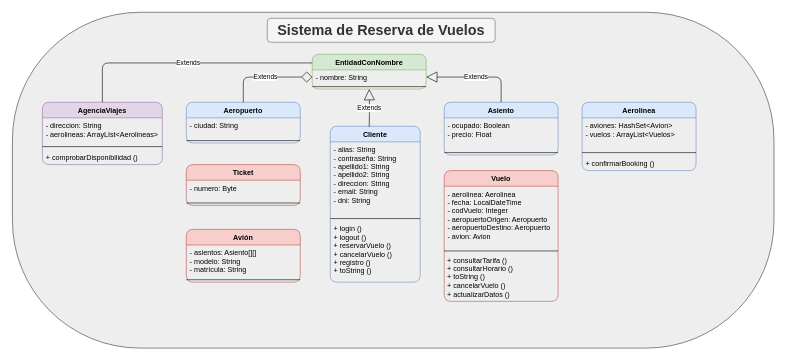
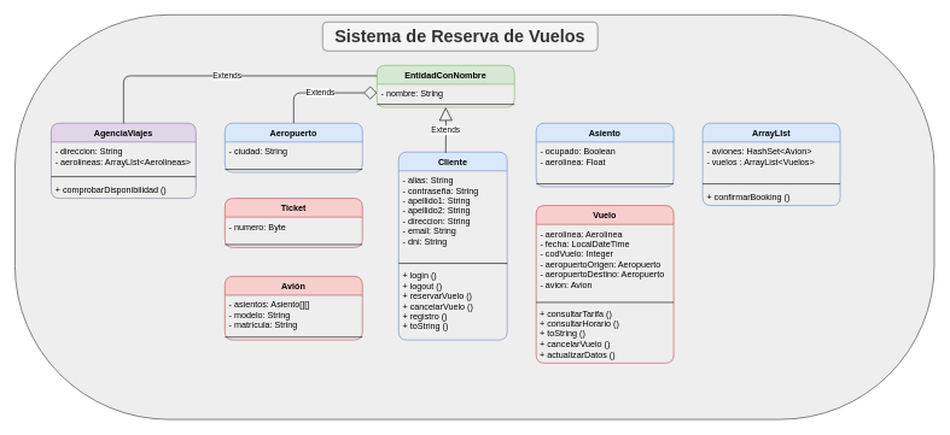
- <mxCell id="38" value="Extends" style="endArrow=block;endSize=16;endFill=0;html=1;entryX=1;entryY=0.5;entryDx=0;entryDy=0;exitX=0.5;exitY=0;exitDx=0;exitDy=0;edgeStyle=orthogonalEdgeStyle;" parent="1" source="18" target="29" edge="1"><mxGeometry width="160" relative="1" as="geometry"><mxPoint x="690" y="357" as="sourcePoint" /><mxPoint x="610" y="300" as="targetPoint" /></mxGeometry></mxCell>
- <mxCell id="34" value="Aerolinea" style="swimlane;fontStyle=1;align=center;verticalAlign=top;childLayout=stackLayout;horizontal=1;startSize=26;horizontalStack=0;resizeParent=1;resizeParentMax=0;resizeLast=0;collapsible=1;marginBottom=0;fillColor=#dae8fc;strokeColor=#6c8ebf;rounded=1;" parent="1" vertex="1"><mxGeometry x="970" y="170" width="190" height="114" as="geometry" /></mxCell>
+ <mxCell id="34" value="ArrayLIst" style="swimlane;fontStyle=1;align=center;verticalAlign=top;childLayout=stackLayout;horizontal=1;startSize=26;horizontalStack=0;resizeParent=1;resizeParentMax=0;resizeLast=0;collapsible=1;marginBottom=0;fillColor=#dae8fc;strokeColor=#6c8ebf;rounded=1;" parent="1" vertex="1"><mxGeometry x="970" y="170" width="190" height="114" as="geometry" /></mxCell>
- <mxCell id="19" value="- ocupado: Boolean&#10;- precio: Float" style="text;strokeColor=none;fillColor=none;align=left;verticalAlign=top;spacingLeft=4;spacingRight=4;overflow=hidden;rotatable=0;points=[[0,0.5],[1,0.5]];portConstraint=eastwest;rounded=1;" parent="18" vertex="1"><mxGeometry y="26" width="190" height="54" as="geometry" /></mxCell>
+ <mxCell id="19" value="- ocupado: Boolean&#10;- aerolinea: Float" style="text;strokeColor=none;fillColor=none;align=left;verticalAlign=top;spacingLeft=4;spacingRight=4;overflow=hidden;rotatable=0;points=[[0,0.5],[1,0.5]];portConstraint=eastwest;rounded=1;" parent="18" vertex="1"><mxGeometry y="26" width="190" height="54" as="geometry" /></mxCell>
